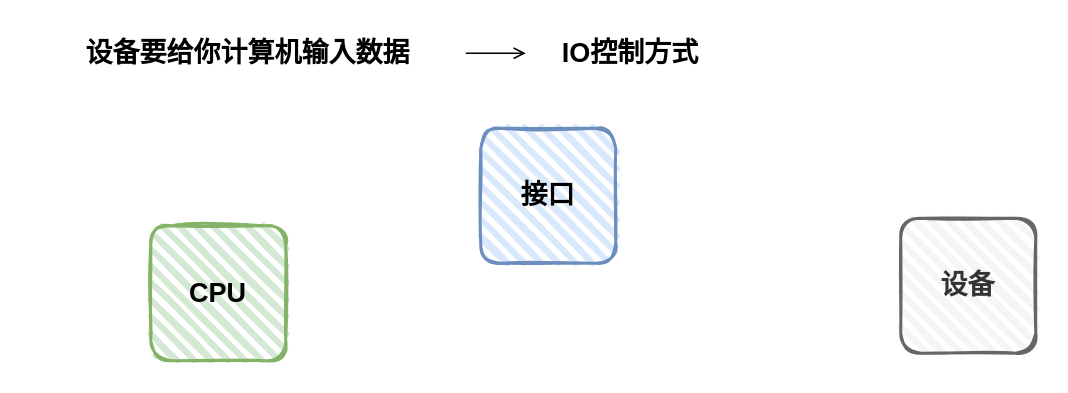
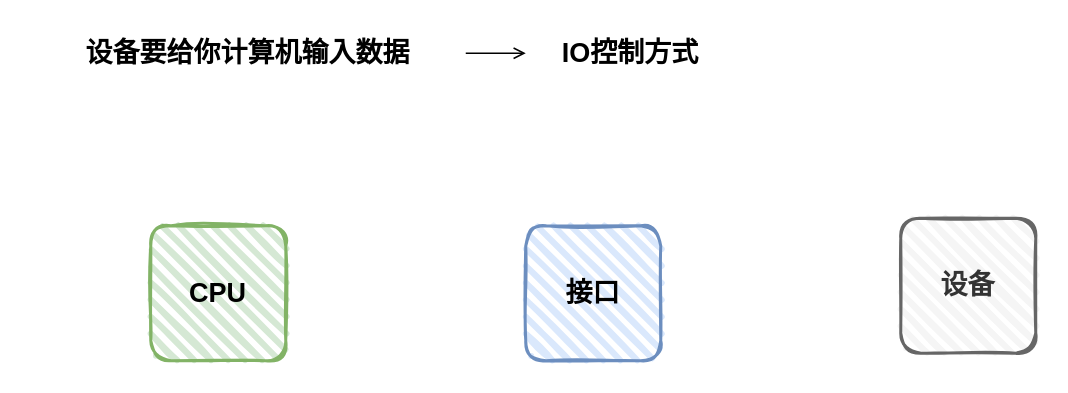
- <mxCell id="3" value="&lt;span style=&quot;font-size: 18px&quot;&gt;&lt;b&gt;接口&lt;/b&gt;&lt;/span&gt;" style="rounded=1;whiteSpace=wrap;html=1;strokeWidth=2;fillWeight=4;hachureGap=8;hachureAngle=45;fillColor=#dae8fc;sketch=1;strokeColor=#6c8ebf;" vertex="1" parent="1"><mxGeometry x="320" y="85" width="90" height="90" as="geometry" /></mxCell>
+ <mxCell id="3" value="&lt;span style=&quot;font-size: 18px&quot;&gt;&lt;b&gt;接口&lt;/b&gt;&lt;/span&gt;" style="rounded=1;whiteSpace=wrap;html=1;strokeWidth=2;fillWeight=4;hachureGap=8;hachureAngle=45;fillColor=#dae8fc;sketch=1;strokeColor=#6c8ebf;" vertex="1" parent="1"><mxGeometry x="350" y="150" width="90" height="90" as="geometry" /></mxCell>
